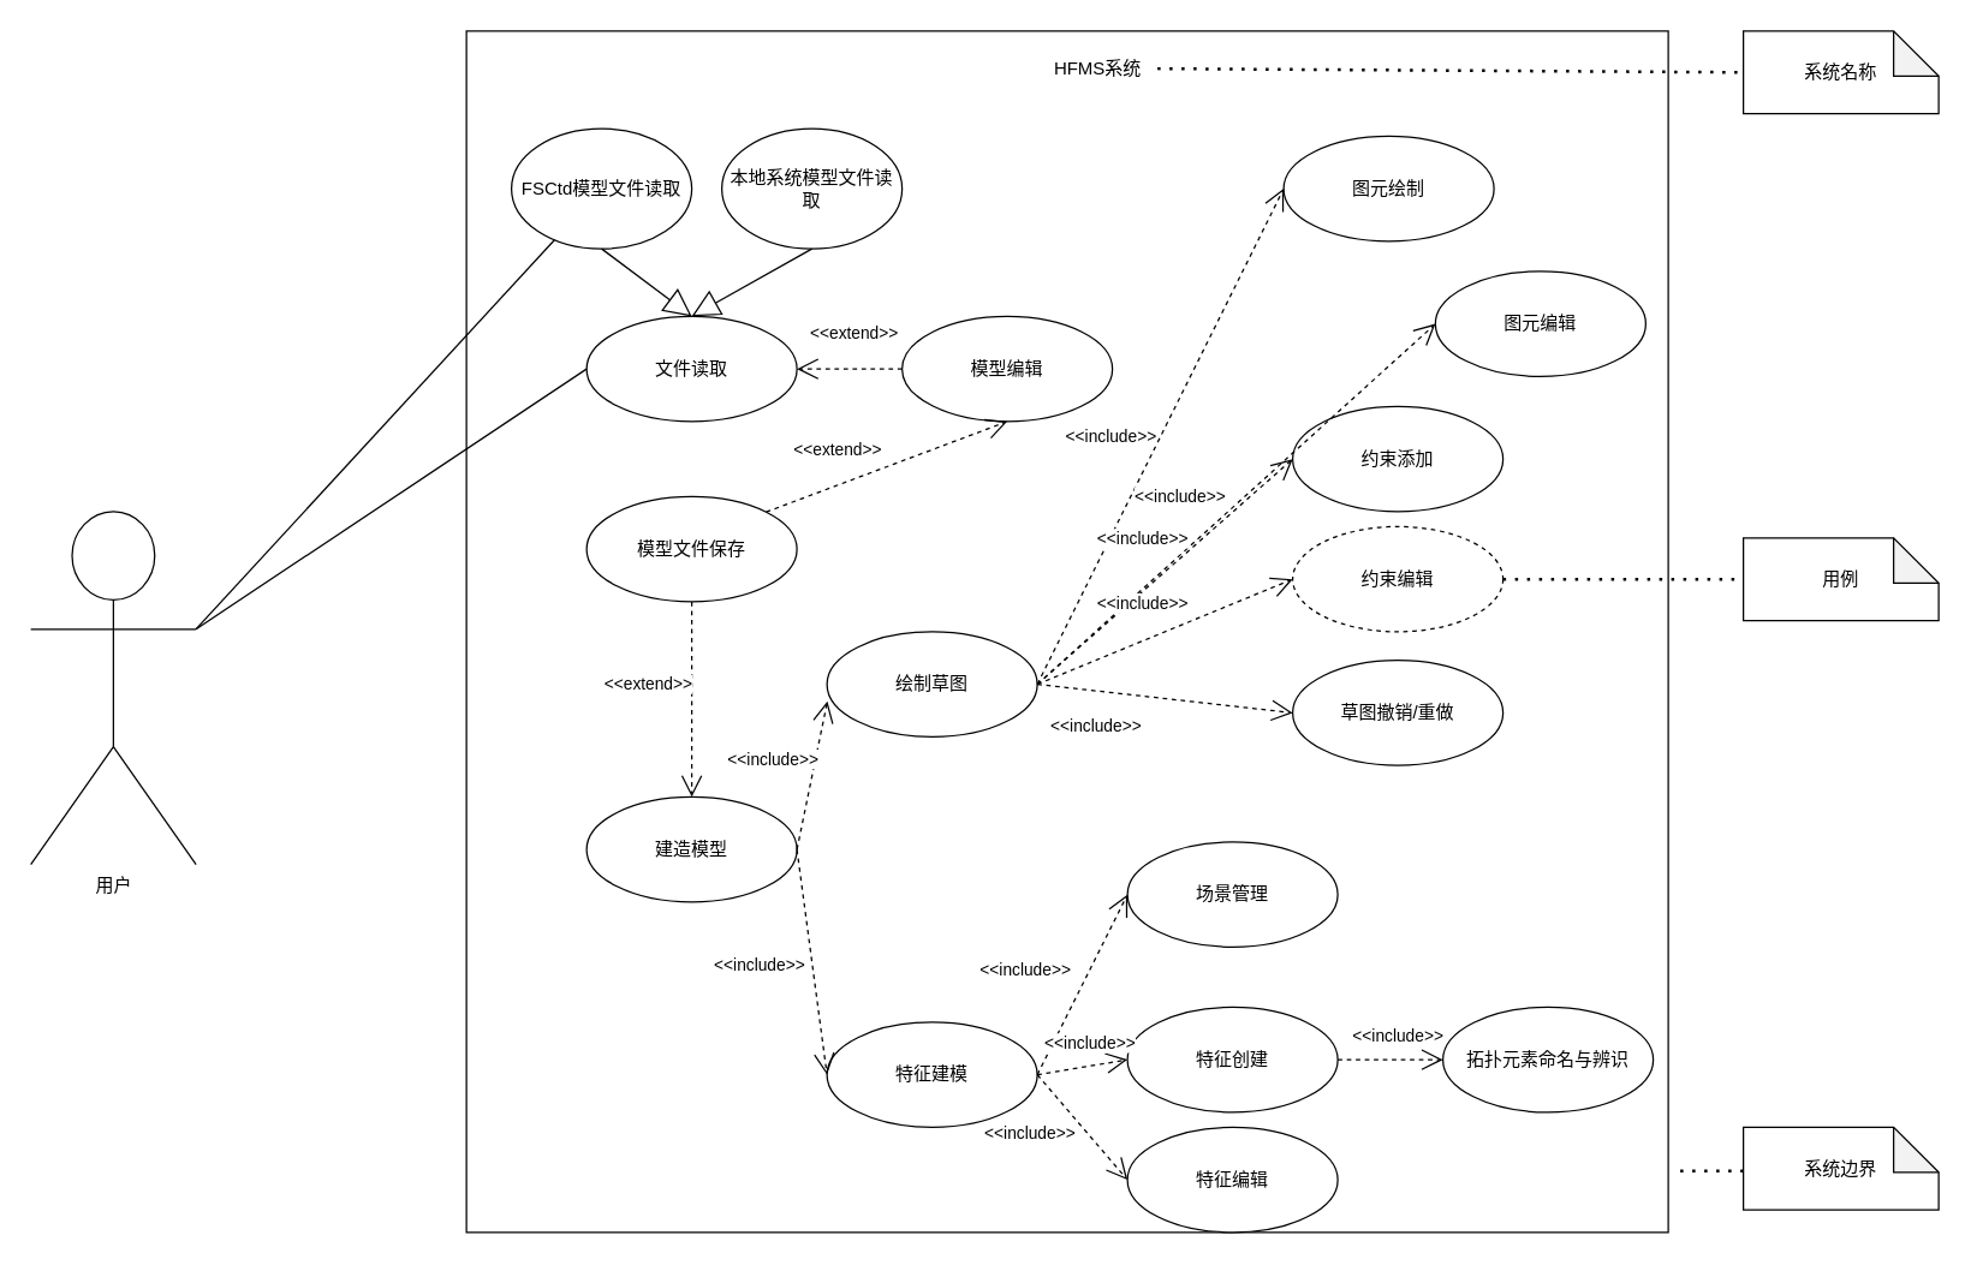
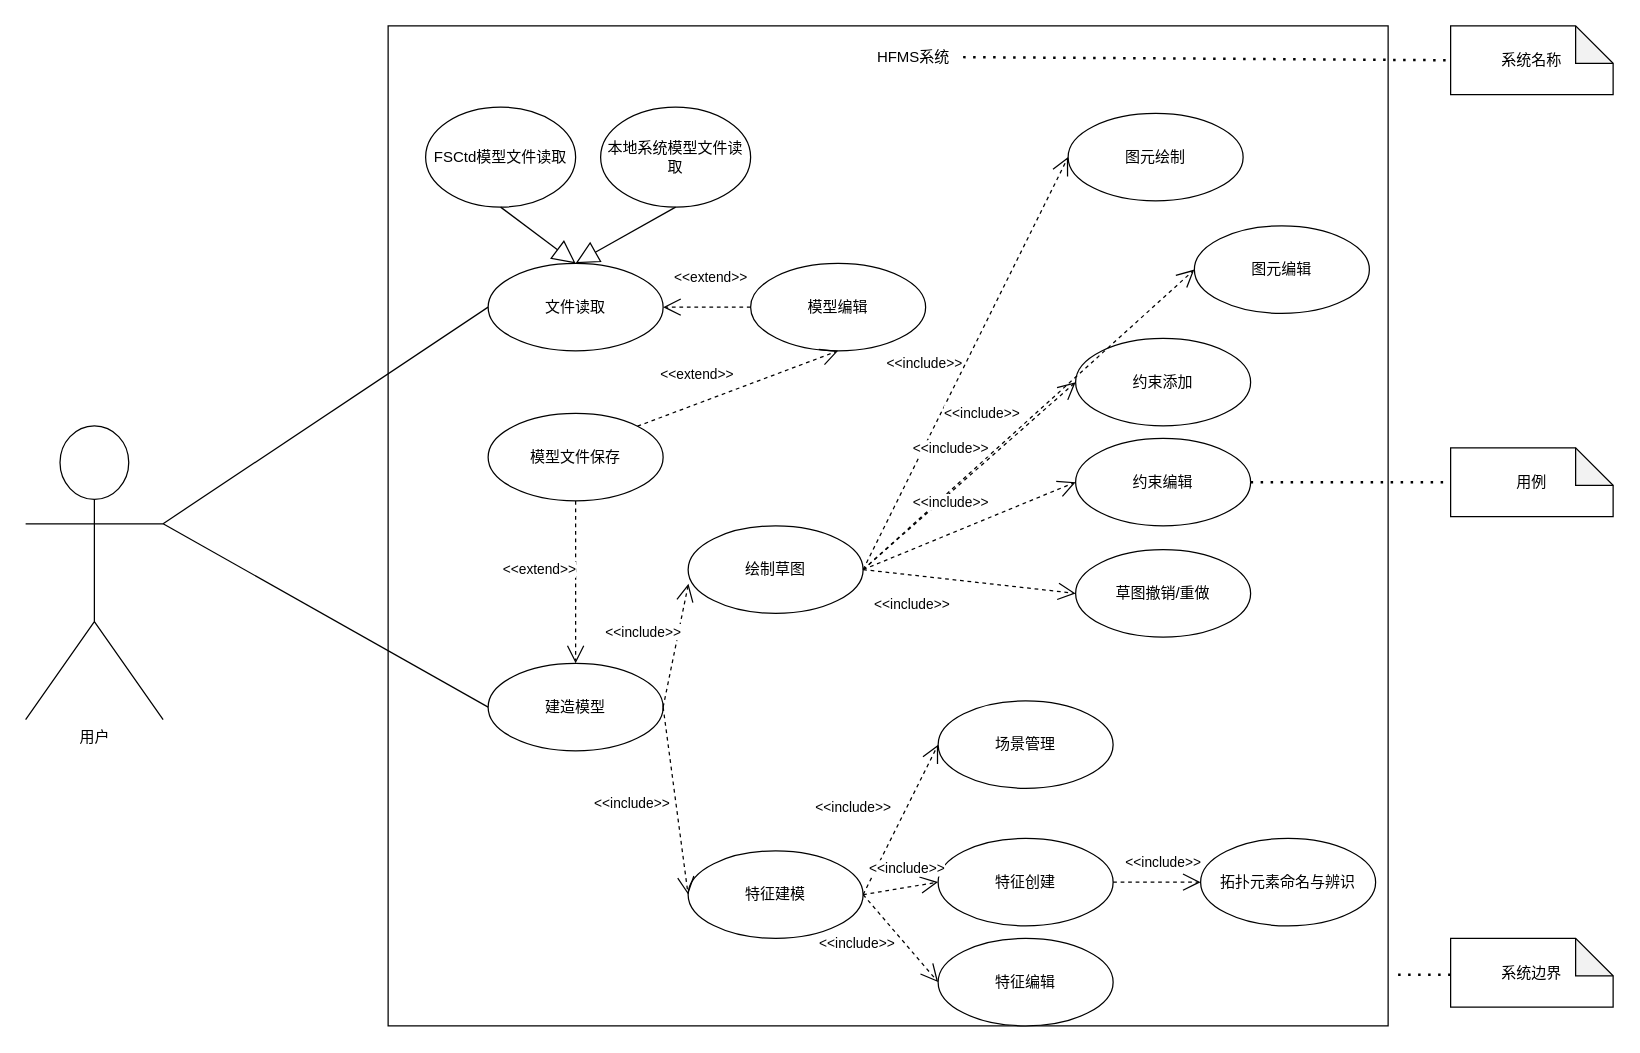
- <mxCell id="50" value="" style="endArrow=none;html=1;rounded=0;exitX=1;exitY=0.333;exitDx=0;exitDy=0;exitPerimeter=0;" edge="1" parent="1" source="3" target="6"><mxGeometry width="50" height="50" relative="1" as="geometry"><mxPoint x="190" y="590" as="sourcePoint" /><mxPoint x="240" y="540" as="targetPoint" /></mxGeometry></mxCell>
+ <mxCell id="50" value="" style="endArrow=none;html=1;rounded=0;exitX=1;exitY=0.333;exitDx=0;exitDy=0;exitPerimeter=0;entryX=0;entryY=0.5;entryDx=0;entryDy=0;" edge="1" parent="1" source="3" target="10"><mxGeometry width="50" height="50" relative="1" as="geometry"><mxPoint x="190" y="590" as="sourcePoint" /><mxPoint x="240" y="540" as="targetPoint" /></mxGeometry></mxCell>
- <mxCell id="28" value="约束编辑" style="ellipse;whiteSpace=wrap;html=1;dashed=1;" vertex="1" parent="1"><mxGeometry x="860" y="350" width="140" height="70" as="geometry" /></mxCell>
+ <mxCell id="28" value="约束编辑" style="ellipse;whiteSpace=wrap;html=1;" vertex="1" parent="1"><mxGeometry x="860" y="350" width="140" height="70" as="geometry" /></mxCell>
